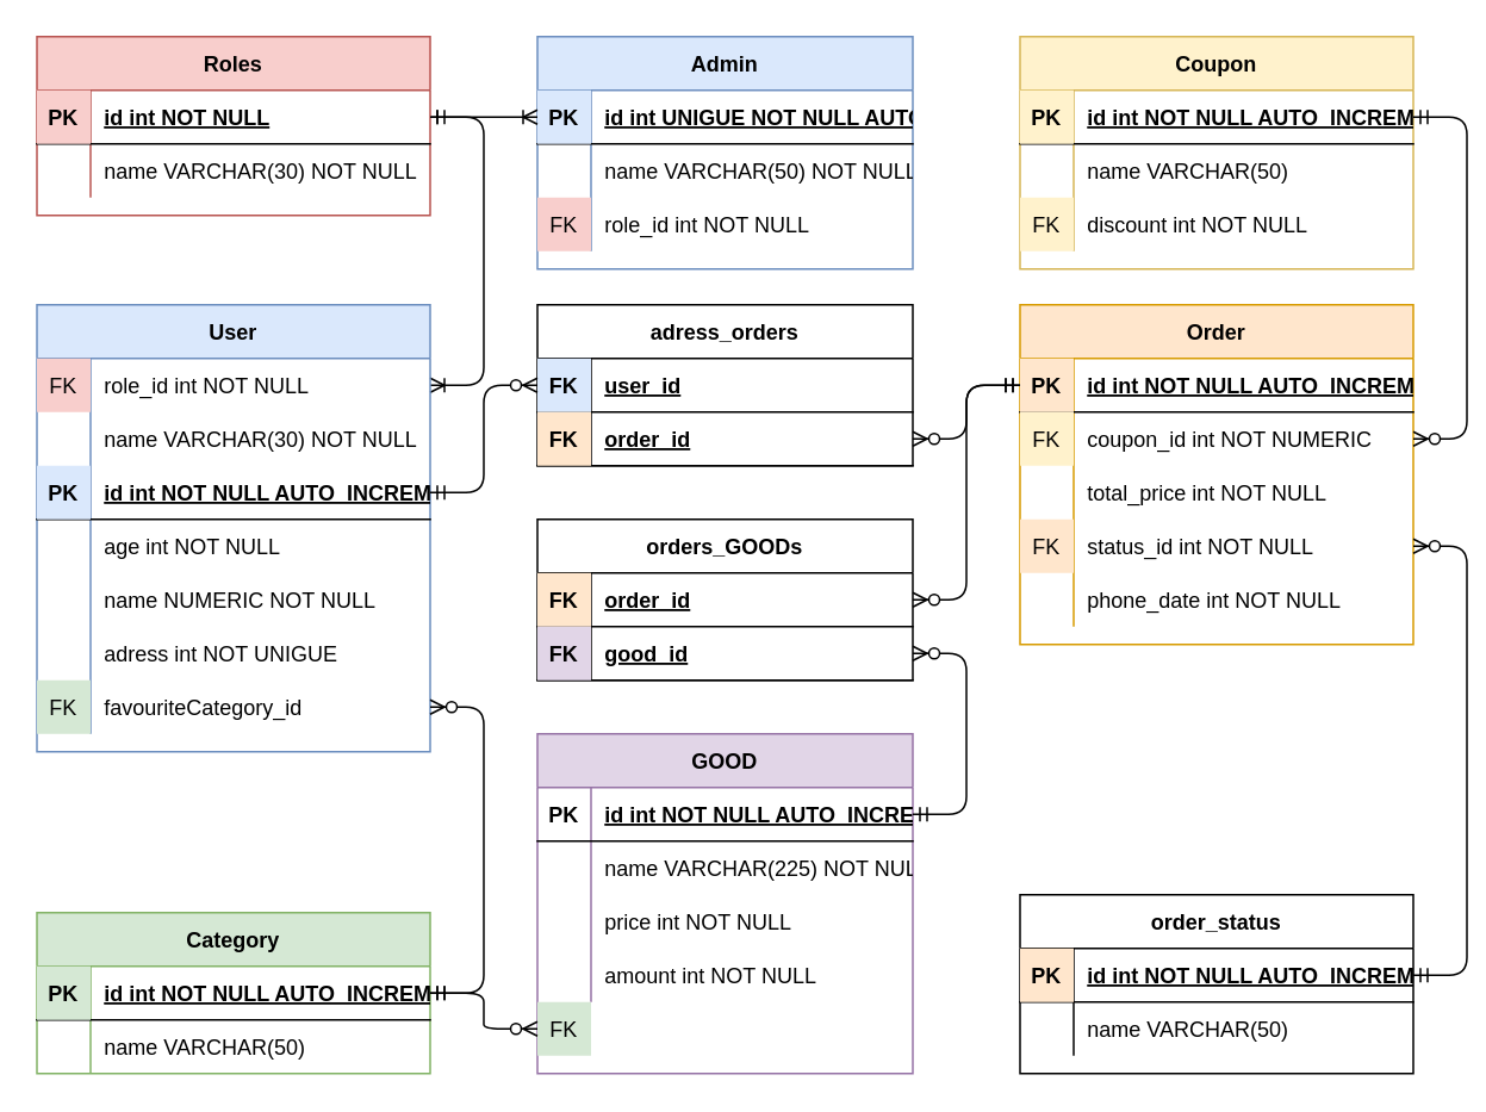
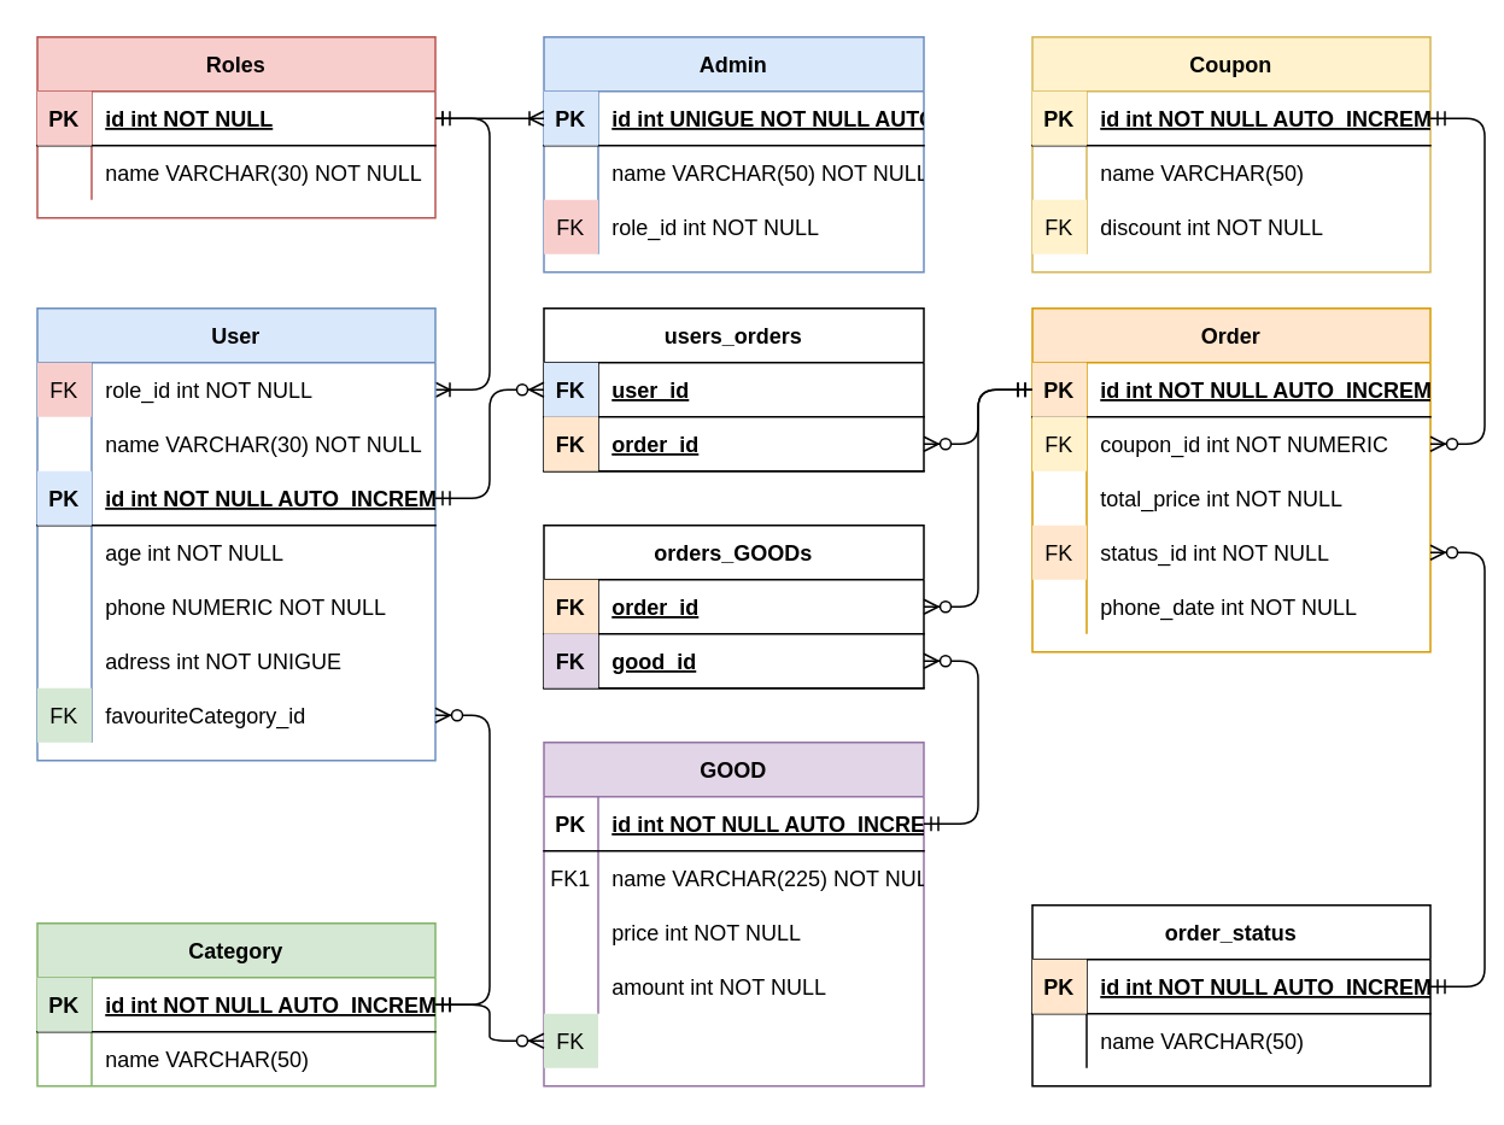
- <mxCell id="109" value="adress_orders" style="shape=table;startSize=30;container=1;collapsible=1;childLayout=tableLayout;fixedRows=1;rowLines=0;fontStyle=1;align=center;resizeLast=1;" vertex="1" parent="1"><mxGeometry x="300" y="170" width="210" height="90" as="geometry" /></mxCell>
+ <mxCell id="109" value="users_orders" style="shape=table;startSize=30;container=1;collapsible=1;childLayout=tableLayout;fixedRows=1;rowLines=0;fontStyle=1;align=center;resizeLast=1;" vertex="1" parent="1"><mxGeometry x="300" y="170" width="210" height="90" as="geometry" /></mxCell>
- <mxCell id="25" value="name NUMERIC NOT NULL" style="shape=partialRectangle;overflow=hidden;connectable=0;fillColor=none;top=0;left=0;bottom=0;right=0;align=left;spacingLeft=6;" parent="23" vertex="1"><mxGeometry x="30" width="190" height="30" as="geometry" /></mxCell>
+ <mxCell id="25" value="phone NUMERIC NOT NULL" style="shape=partialRectangle;overflow=hidden;connectable=0;fillColor=none;top=0;left=0;bottom=0;right=0;align=left;spacingLeft=6;" parent="23" vertex="1"><mxGeometry x="30" width="190" height="30" as="geometry" /></mxCell>
+ <mxCell id="88" value="FK1" style="shape=partialRectangle;overflow=hidden;connectable=0;fillColor=none;top=0;left=0;bottom=0;right=0;" vertex="1" parent="87"><mxGeometry width="30" height="30" as="geometry" /></mxCell>
